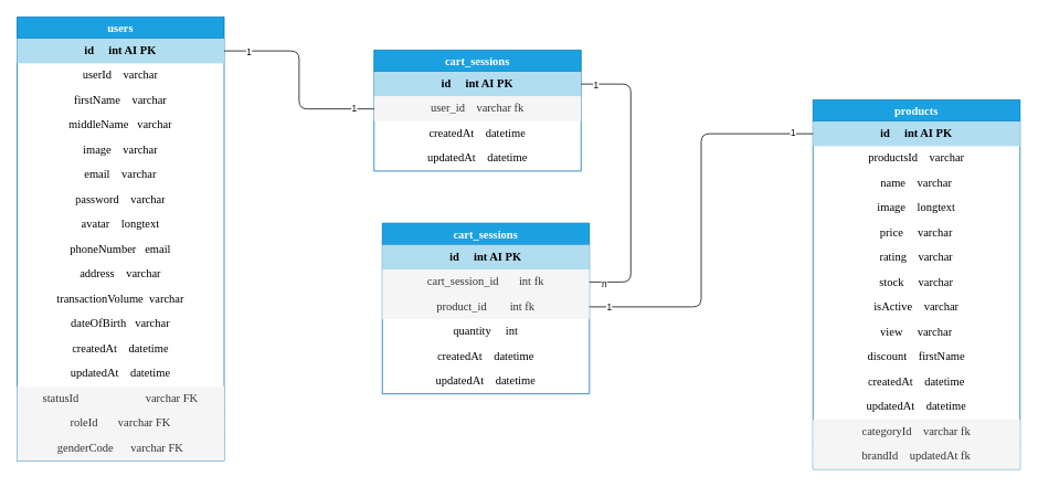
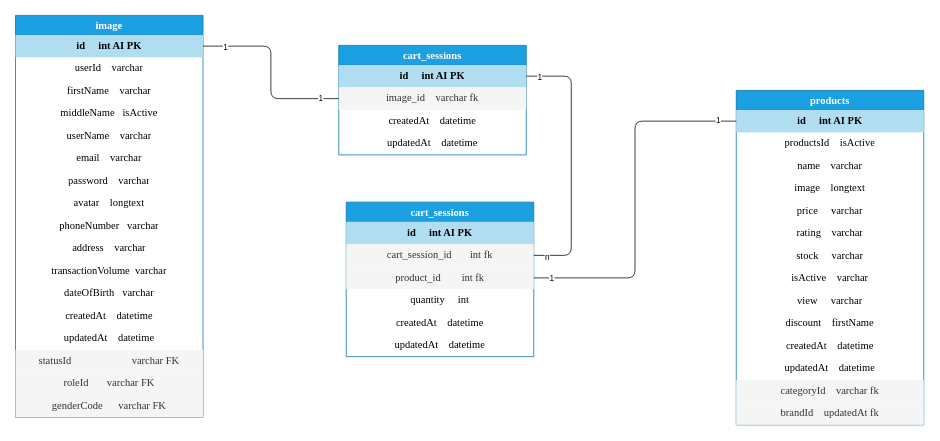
- <mxCell id="2" value="users" style="swimlane;fontStyle=1;childLayout=stackLayout;horizontal=1;startSize=26;horizontalStack=0;resizeParent=1;resizeParentMax=0;resizeLast=0;collapsible=1;marginBottom=0;align=center;fontSize=14;fontFamily=Tahoma;fillColor=#1ba1e2;strokeColor=#006EAF;fontColor=#ffffff;" parent="1" vertex="1"><mxGeometry x="20" y="20" width="250" height="536" as="geometry" /></mxCell>
+ <mxCell id="2" value="image" style="swimlane;fontStyle=1;childLayout=stackLayout;horizontal=1;startSize=26;horizontalStack=0;resizeParent=1;resizeParentMax=0;resizeLast=0;collapsible=1;marginBottom=0;align=center;fontSize=14;fontFamily=Tahoma;fillColor=#1ba1e2;strokeColor=#006EAF;fontColor=#ffffff;" parent="1" vertex="1"><mxGeometry x="20" y="20" width="250" height="536" as="geometry" /></mxCell>
- <mxCell id="22" value="&lt;span style=&quot;font-weight: normal;&quot;&gt;user_id&lt;span style=&quot;white-space: pre;&quot;&gt; &lt;/span&gt;&lt;span style=&quot;white-space: pre;&quot;&gt; &lt;/span&gt;&lt;span style=&quot;white-space: pre; font-size: 14px;&quot;&gt;&lt;span style=&quot;white-space: pre; font-size: 14px;&quot;&gt;&lt;span style=&quot;white-space: pre;&quot;&gt; &lt;/span&gt;&lt;span style=&quot;white-space: pre;&quot;&gt; &lt;/span&gt;&lt;/span&gt;varchar fk&lt;/span&gt;&lt;/span&gt;" style="text;strokeColor=none;fillColor=#f5f5f5;spacingLeft=4;spacingRight=4;overflow=hidden;rotatable=0;points=[[0,0.5],[1,0.5]];portConstraint=eastwest;fontSize=14;whiteSpace=wrap;html=1;align=center;verticalAlign=middle;fontFamily=Tahoma;fontStyle=1;fontColor=#333333;" parent="20" vertex="1"><mxGeometry y="56" width="250" height="30" as="geometry" /></mxCell>
+ <mxCell id="22" value="&lt;span style=&quot;font-weight: normal;&quot;&gt;image_id&lt;span style=&quot;white-space: pre;&quot;&gt; &lt;/span&gt;&lt;span style=&quot;white-space: pre;&quot;&gt; &lt;/span&gt;&lt;span style=&quot;white-space: pre; font-size: 14px;&quot;&gt;&lt;span style=&quot;white-space: pre; font-size: 14px;&quot;&gt;&lt;span style=&quot;white-space: pre;&quot;&gt; &lt;/span&gt;&lt;span style=&quot;white-space: pre;&quot;&gt; &lt;/span&gt;&lt;/span&gt;varchar fk&lt;/span&gt;&lt;/span&gt;" style="text;strokeColor=none;fillColor=#f5f5f5;spacingLeft=4;spacingRight=4;overflow=hidden;rotatable=0;points=[[0,0.5],[1,0.5]];portConstraint=eastwest;fontSize=14;whiteSpace=wrap;html=1;align=center;verticalAlign=middle;fontFamily=Tahoma;fontStyle=1;fontColor=#333333;" parent="20" vertex="1"><mxGeometry y="56" width="250" height="30" as="geometry" /></mxCell>
- <mxCell id="6" value="&lt;span style=&quot;font-size: 14px;&quot;&gt;middleName&lt;span style=&quot;white-space: pre;&quot;&gt; &lt;/span&gt;&lt;span style=&quot;white-space: pre; font-size: 14px;&quot;&gt;&lt;span style=&quot;white-space: pre;&quot;&gt; &lt;/span&gt;&lt;/span&gt;&lt;span style=&quot;white-space: pre; font-size: 14px;&quot;&gt; &lt;/span&gt;&lt;span style=&quot;white-space: pre;&quot;&gt;varchar&lt;/span&gt;&lt;/span&gt;" style="text;strokeColor=none;fillColor=none;spacingLeft=4;spacingRight=4;overflow=hidden;rotatable=0;points=[[0,0.5],[1,0.5]];portConstraint=eastwest;fontSize=14;whiteSpace=wrap;html=1;align=center;verticalAlign=middle;fontFamily=Tahoma;" parent="2" vertex="1"><mxGeometry y="116" width="250" height="30" as="geometry" /></mxCell>
+ <mxCell id="6" value="&lt;span style=&quot;font-size: 14px;&quot;&gt;middleName&lt;span style=&quot;white-space: pre;&quot;&gt; &lt;/span&gt;&lt;span style=&quot;white-space: pre; font-size: 14px;&quot;&gt;&lt;span style=&quot;white-space: pre;&quot;&gt; &lt;/span&gt;&lt;/span&gt;&lt;span style=&quot;white-space: pre; font-size: 14px;&quot;&gt; &lt;/span&gt;&lt;span style=&quot;white-space: pre;&quot;&gt;isActive&lt;/span&gt;&lt;/span&gt;" style="text;strokeColor=none;fillColor=none;spacingLeft=4;spacingRight=4;overflow=hidden;rotatable=0;points=[[0,0.5],[1,0.5]];portConstraint=eastwest;fontSize=14;whiteSpace=wrap;html=1;align=center;verticalAlign=middle;fontFamily=Tahoma;" parent="2" vertex="1"><mxGeometry y="116" width="250" height="30" as="geometry" /></mxCell>
- <mxCell id="7" value="image&lt;span style=&quot;white-space: pre;&quot;&gt; &lt;/span&gt;&lt;span style=&quot;white-space: pre;&quot;&gt; &lt;/span&gt;&lt;span style=&quot;white-space: pre;&quot;&gt; &lt;/span&gt;&lt;span style=&quot;white-space: pre;&quot;&gt; &lt;/span&gt;varchar" style="text;strokeColor=none;fillColor=none;spacingLeft=4;spacingRight=4;overflow=hidden;rotatable=0;points=[[0,0.5],[1,0.5]];portConstraint=eastwest;fontSize=14;whiteSpace=wrap;html=1;align=center;verticalAlign=middle;fontFamily=Tahoma;" parent="2" vertex="1"><mxGeometry y="146" width="250" height="30" as="geometry" /></mxCell>
+ <mxCell id="7" value="userName&lt;span style=&quot;white-space: pre;&quot;&gt; &lt;/span&gt;&lt;span style=&quot;white-space: pre;&quot;&gt; &lt;/span&gt;&lt;span style=&quot;white-space: pre;&quot;&gt; &lt;/span&gt;&lt;span style=&quot;white-space: pre;&quot;&gt; &lt;/span&gt;varchar" style="text;strokeColor=none;fillColor=none;spacingLeft=4;spacingRight=4;overflow=hidden;rotatable=0;points=[[0,0.5],[1,0.5]];portConstraint=eastwest;fontSize=14;whiteSpace=wrap;html=1;align=center;verticalAlign=middle;fontFamily=Tahoma;" parent="2" vertex="1"><mxGeometry y="146" width="250" height="30" as="geometry" /></mxCell>
- <mxCell id="40" value="&lt;span style=&quot;font-weight: normal;&quot;&gt;productsId&lt;span style=&quot;white-space: pre;&quot;&gt; &lt;/span&gt;&lt;span style=&quot;white-space: pre;&quot;&gt; &lt;/span&gt;&lt;span style=&quot;white-space: pre; font-size: 14px;&quot;&gt;&lt;span style=&quot;white-space: pre; font-size: 14px;&quot;&gt;&lt;span style=&quot;white-space: pre;&quot;&gt; &lt;/span&gt;&lt;span style=&quot;white-space: pre;&quot;&gt; &lt;/span&gt;&lt;/span&gt;varchar&lt;/span&gt;&lt;/span&gt;" style="text;strokeColor=none;fillColor=none;spacingLeft=4;spacingRight=4;overflow=hidden;rotatable=0;points=[[0,0.5],[1,0.5]];portConstraint=eastwest;fontSize=14;whiteSpace=wrap;html=1;align=center;verticalAlign=middle;fontFamily=Tahoma;fontStyle=1" parent="38" vertex="1"><mxGeometry y="56" width="250" height="30" as="geometry" /></mxCell>
+ <mxCell id="40" value="&lt;span style=&quot;font-weight: normal;&quot;&gt;productsId&lt;span style=&quot;white-space: pre;&quot;&gt; &lt;/span&gt;&lt;span style=&quot;white-space: pre;&quot;&gt; &lt;/span&gt;&lt;span style=&quot;white-space: pre; font-size: 14px;&quot;&gt;&lt;span style=&quot;white-space: pre; font-size: 14px;&quot;&gt;&lt;span style=&quot;white-space: pre;&quot;&gt; &lt;/span&gt;&lt;span style=&quot;white-space: pre;&quot;&gt; &lt;/span&gt;&lt;/span&gt;isActive&lt;/span&gt;&lt;/span&gt;" style="text;strokeColor=none;fillColor=none;spacingLeft=4;spacingRight=4;overflow=hidden;rotatable=0;points=[[0,0.5],[1,0.5]];portConstraint=eastwest;fontSize=14;whiteSpace=wrap;html=1;align=center;verticalAlign=middle;fontFamily=Tahoma;fontStyle=1" parent="38" vertex="1"><mxGeometry y="56" width="250" height="30" as="geometry" /></mxCell>
- <mxCell id="11" value="phoneNumber&lt;span style=&quot;white-space: pre;&quot;&gt; &lt;/span&gt;&lt;span style=&quot;white-space: pre;&quot;&gt; &lt;/span&gt;&lt;span style=&quot;white-space: pre;&quot;&gt; &lt;/span&gt;email" style="text;strokeColor=none;fillColor=none;spacingLeft=4;spacingRight=4;overflow=hidden;rotatable=0;points=[[0,0.5],[1,0.5]];portConstraint=eastwest;fontSize=14;whiteSpace=wrap;html=1;align=center;verticalAlign=middle;fontFamily=Tahoma;" parent="2" vertex="1"><mxGeometry y="266" width="250" height="30" as="geometry" /></mxCell>
+ <mxCell id="11" value="phoneNumber&lt;span style=&quot;white-space: pre;&quot;&gt; &lt;/span&gt;&lt;span style=&quot;white-space: pre;&quot;&gt; &lt;/span&gt;&lt;span style=&quot;white-space: pre;&quot;&gt; &lt;/span&gt;varchar" style="text;strokeColor=none;fillColor=none;spacingLeft=4;spacingRight=4;overflow=hidden;rotatable=0;points=[[0,0.5],[1,0.5]];portConstraint=eastwest;fontSize=14;whiteSpace=wrap;html=1;align=center;verticalAlign=middle;fontFamily=Tahoma;" parent="2" vertex="1"><mxGeometry y="266" width="250" height="30" as="geometry" /></mxCell>
